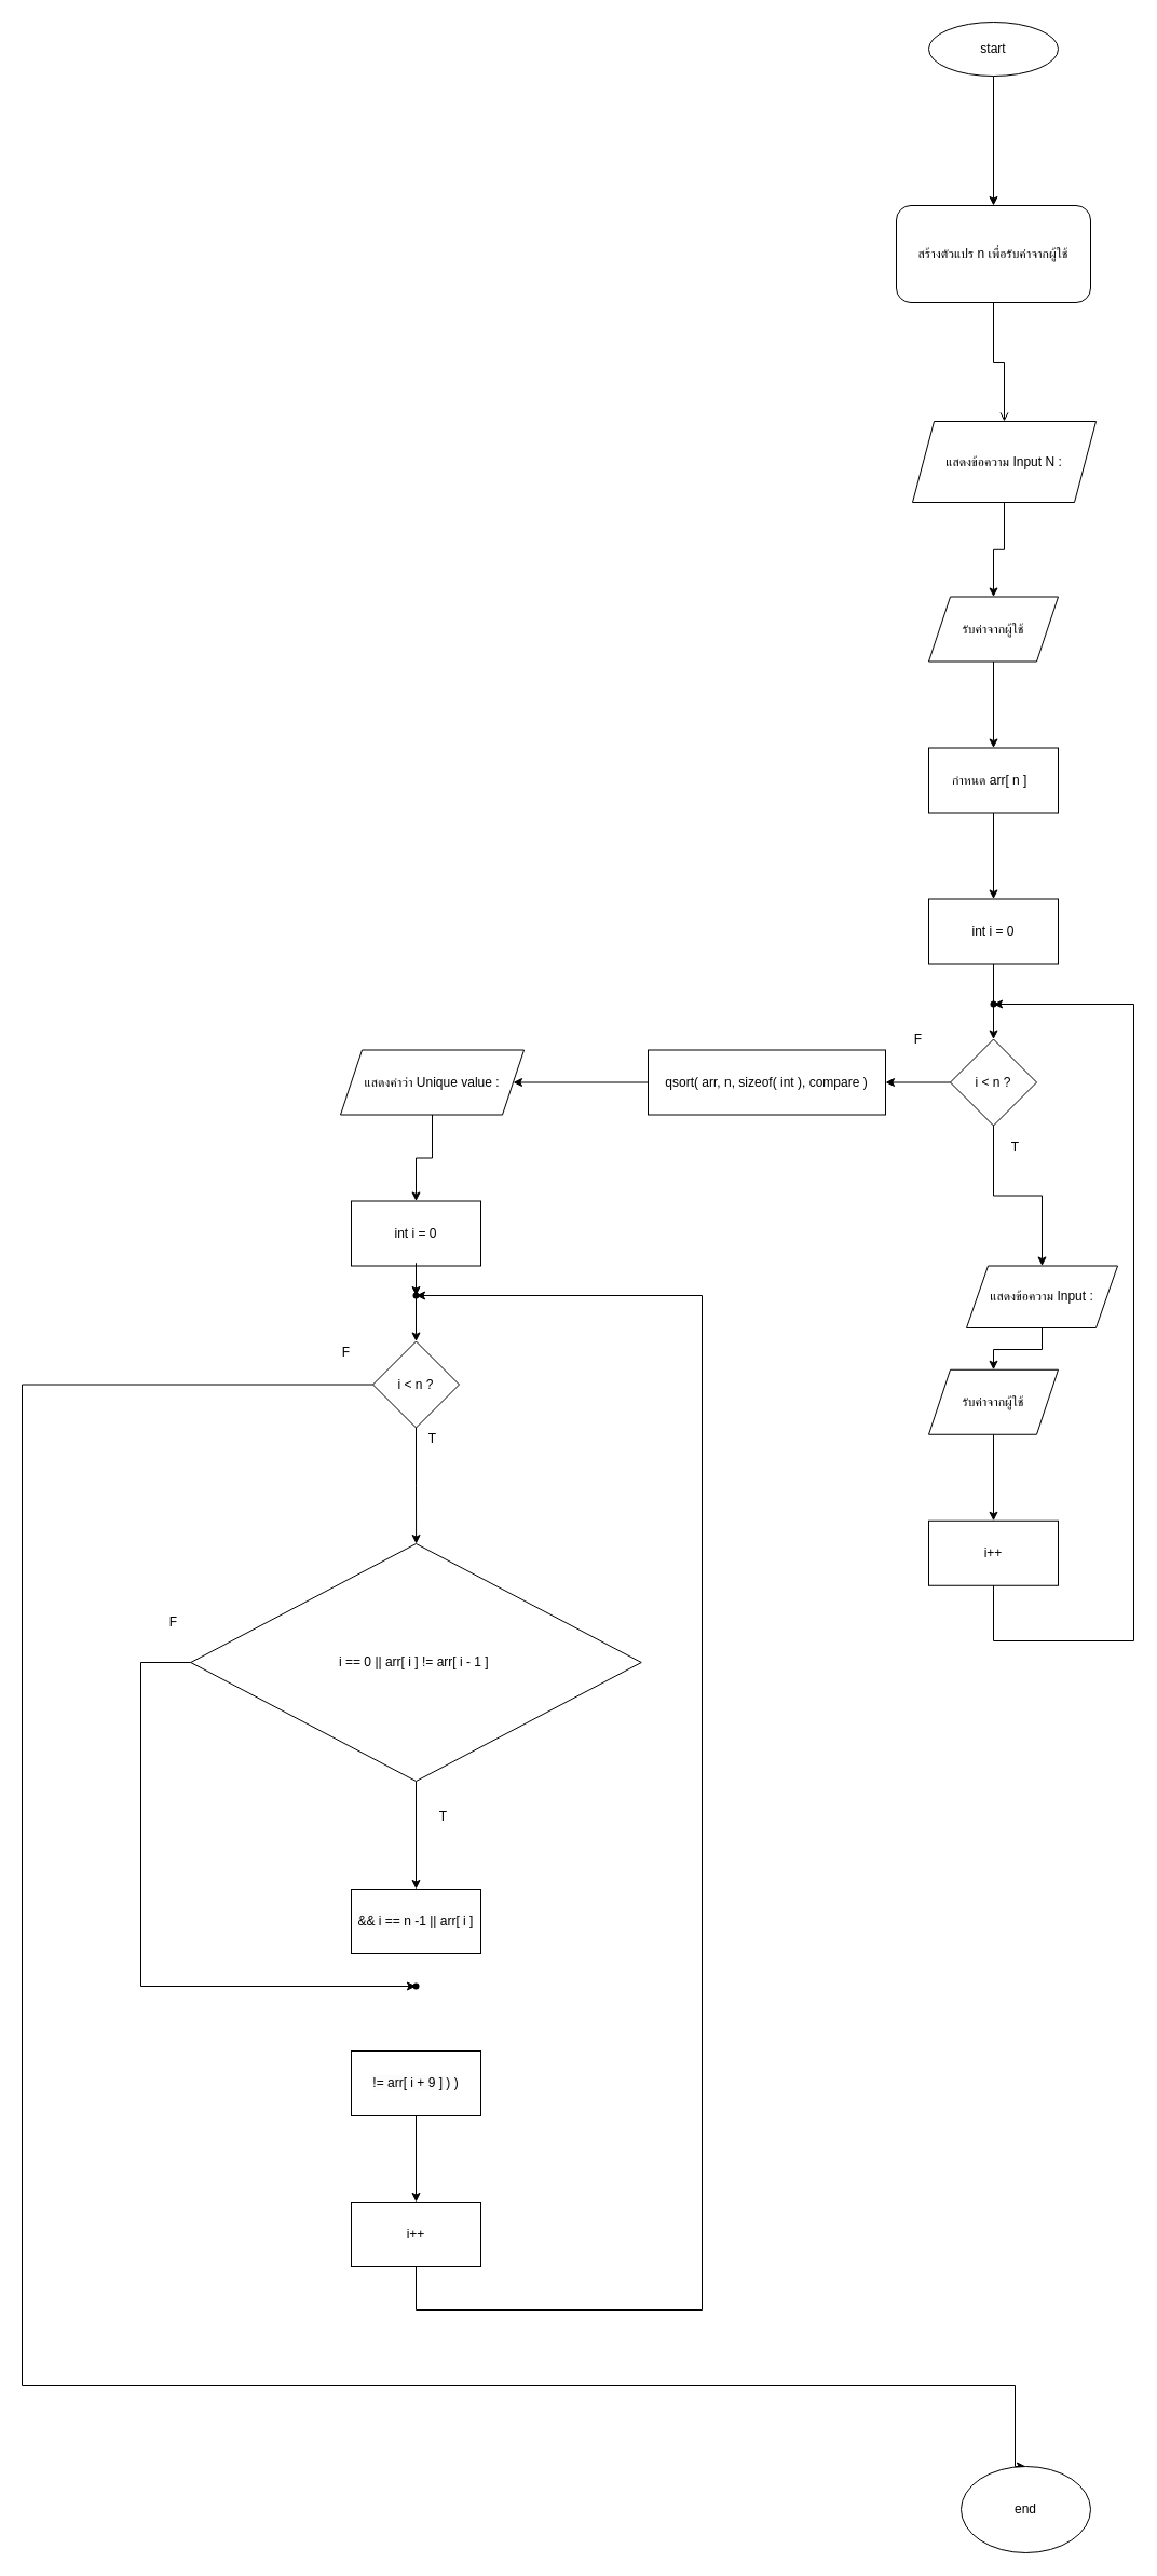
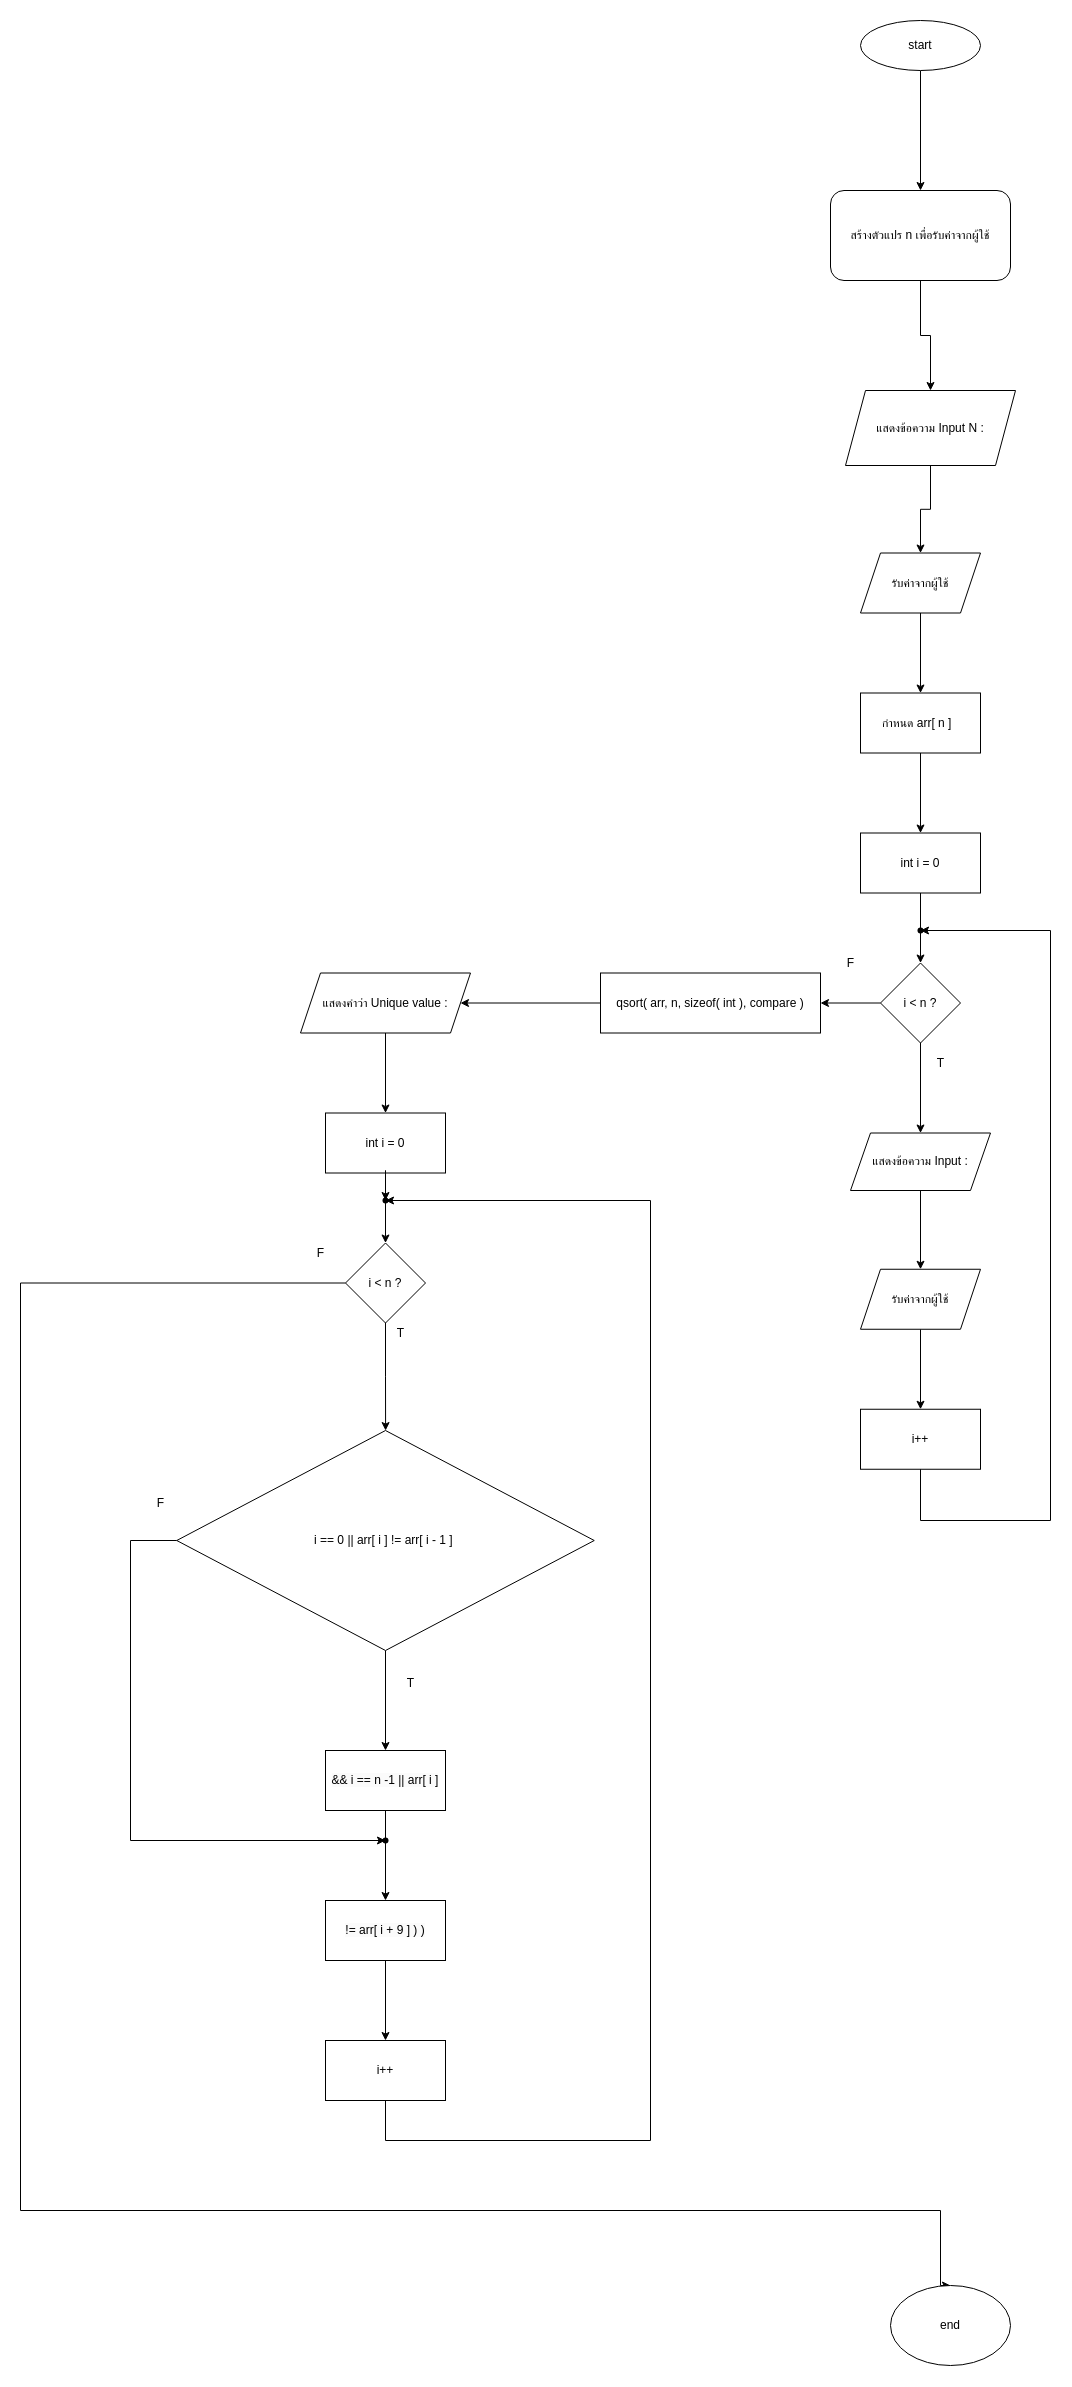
- <mxCell id="4" value="" style="edgeStyle=orthogonalEdgeStyle;rounded=0;orthogonalLoop=1;jettySize=auto;html=1;endArrow=open;" edge="1" parent="1" source="5" target="7"><mxGeometry relative="1" as="geometry" /></mxCell>
+ <mxCell id="4" value="" style="edgeStyle=orthogonalEdgeStyle;rounded=0;orthogonalLoop=1;jettySize=auto;html=1;" edge="1" parent="1" source="5" target="7"><mxGeometry relative="1" as="geometry" /></mxCell>
- <mxCell id="29" value="แสดงคำว่า Unique value :" style="shape=parallelogram;perimeter=parallelogramPerimeter;whiteSpace=wrap;html=1;fixedSize=1;" vertex="1" parent="1"><mxGeometry x="315" y="972.5" width="170" height="60" as="geometry" /></mxCell>
+ <mxCell id="29" value="แสดงคำว่า Unique value :" style="shape=parallelogram;perimeter=parallelogramPerimeter;whiteSpace=wrap;html=1;fixedSize=1;" vertex="1" parent="1"><mxGeometry x="300" y="972.5" width="170" height="60" as="geometry" /></mxCell>
- <mxCell id="18" value="แสดงข้อความ Input :" style="shape=parallelogram;perimeter=parallelogramPerimeter;whiteSpace=wrap;html=1;fixedSize=1;" vertex="1" parent="1"><mxGeometry x="895" y="1172.5" width="140" height="57.5" as="geometry" /></mxCell>
+ <mxCell id="18" value="แสดงข้อความ Input :" style="shape=parallelogram;perimeter=parallelogramPerimeter;whiteSpace=wrap;html=1;fixedSize=1;" vertex="1" parent="1"><mxGeometry x="850" y="1132.5" width="140" height="57.5" as="geometry" /></mxCell>
+ <mxCell id="41" style="edgeStyle=orthogonalEdgeStyle;rounded=0;orthogonalLoop=1;jettySize=auto;html=1;exitX=0.5;exitY=1;exitDx=0;exitDy=0;entryX=0.5;entryY=0;entryDx=0;entryDy=0;" edge="1" parent="1" source="42" target="40"><mxGeometry relative="1" as="geometry" /></mxCell>
